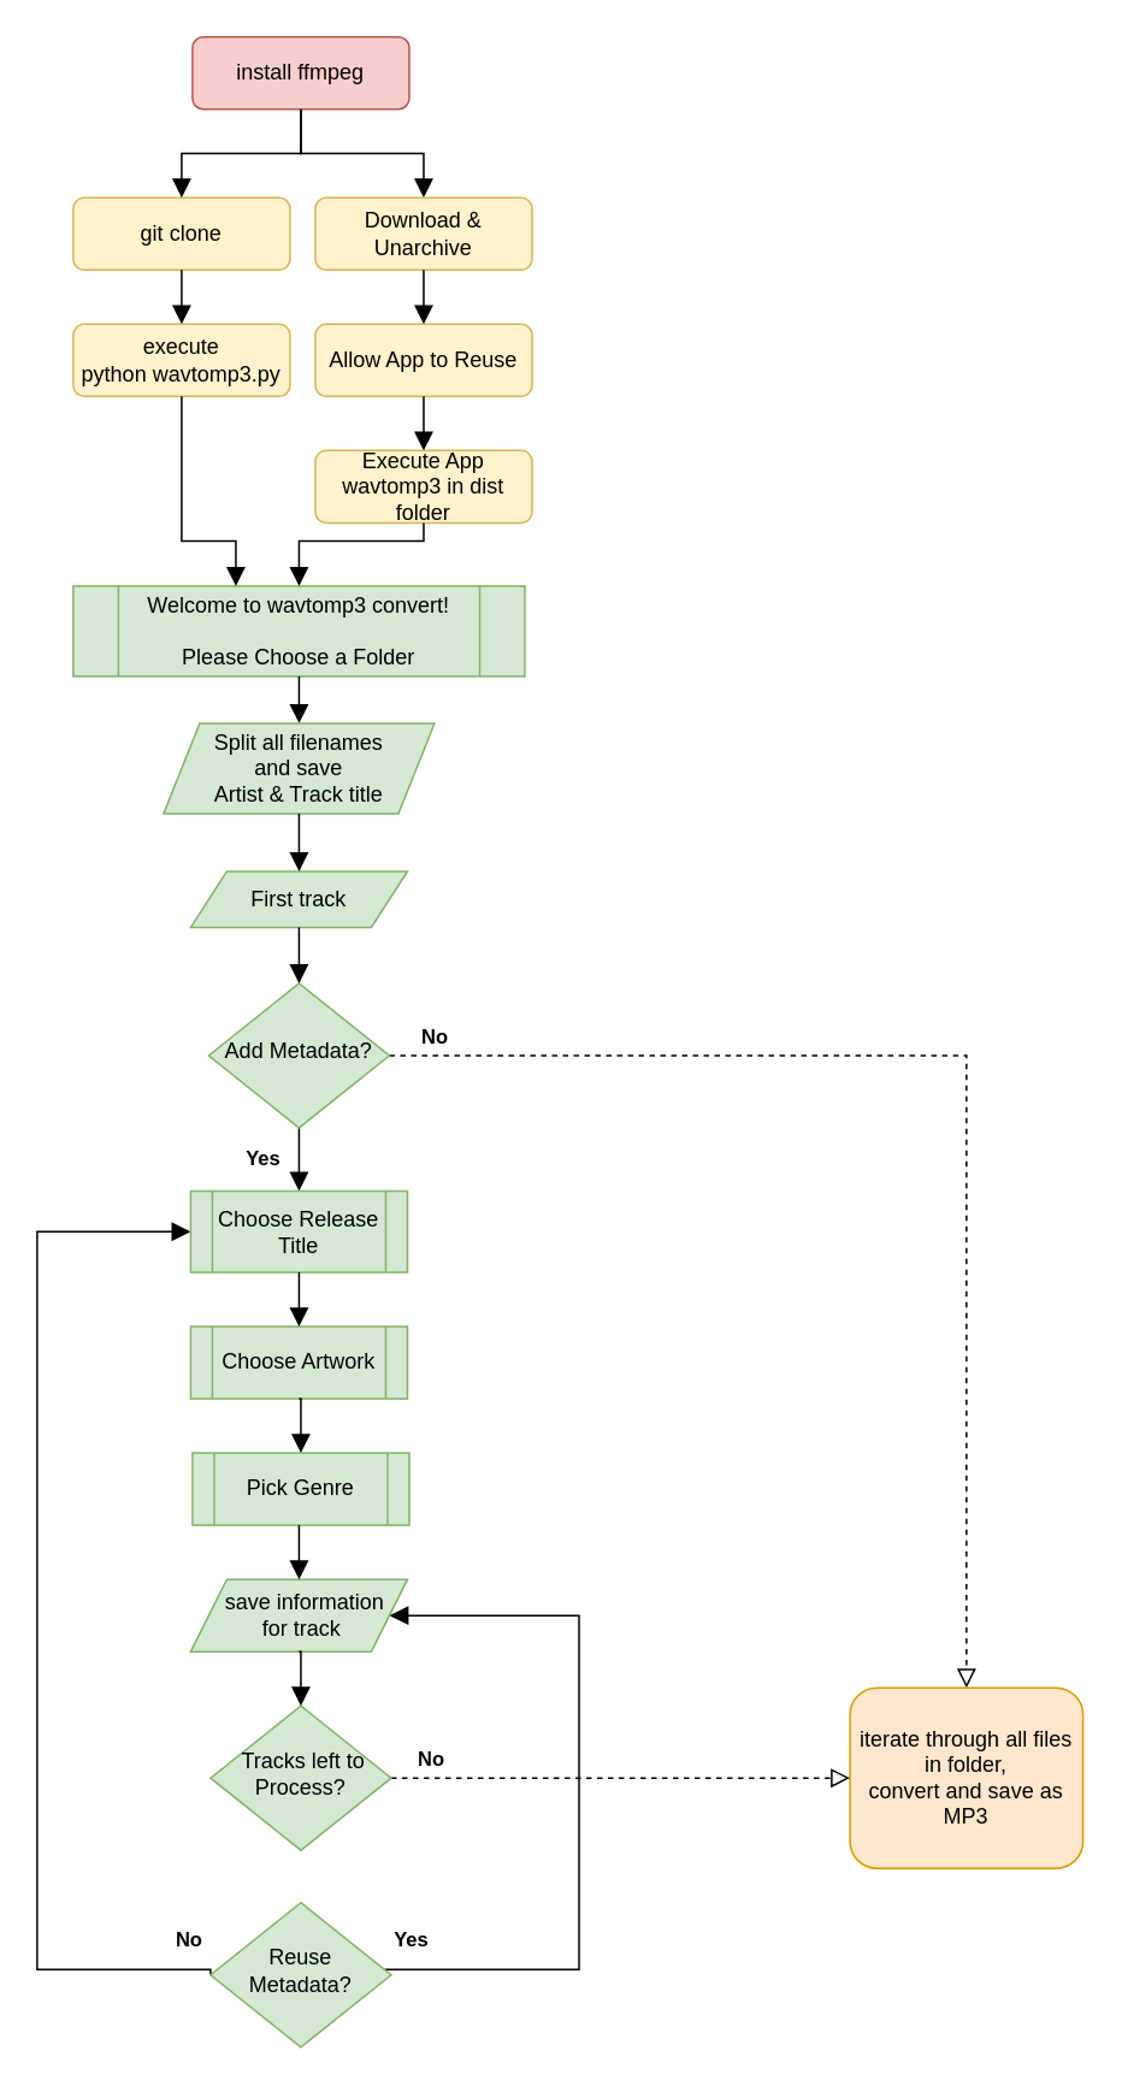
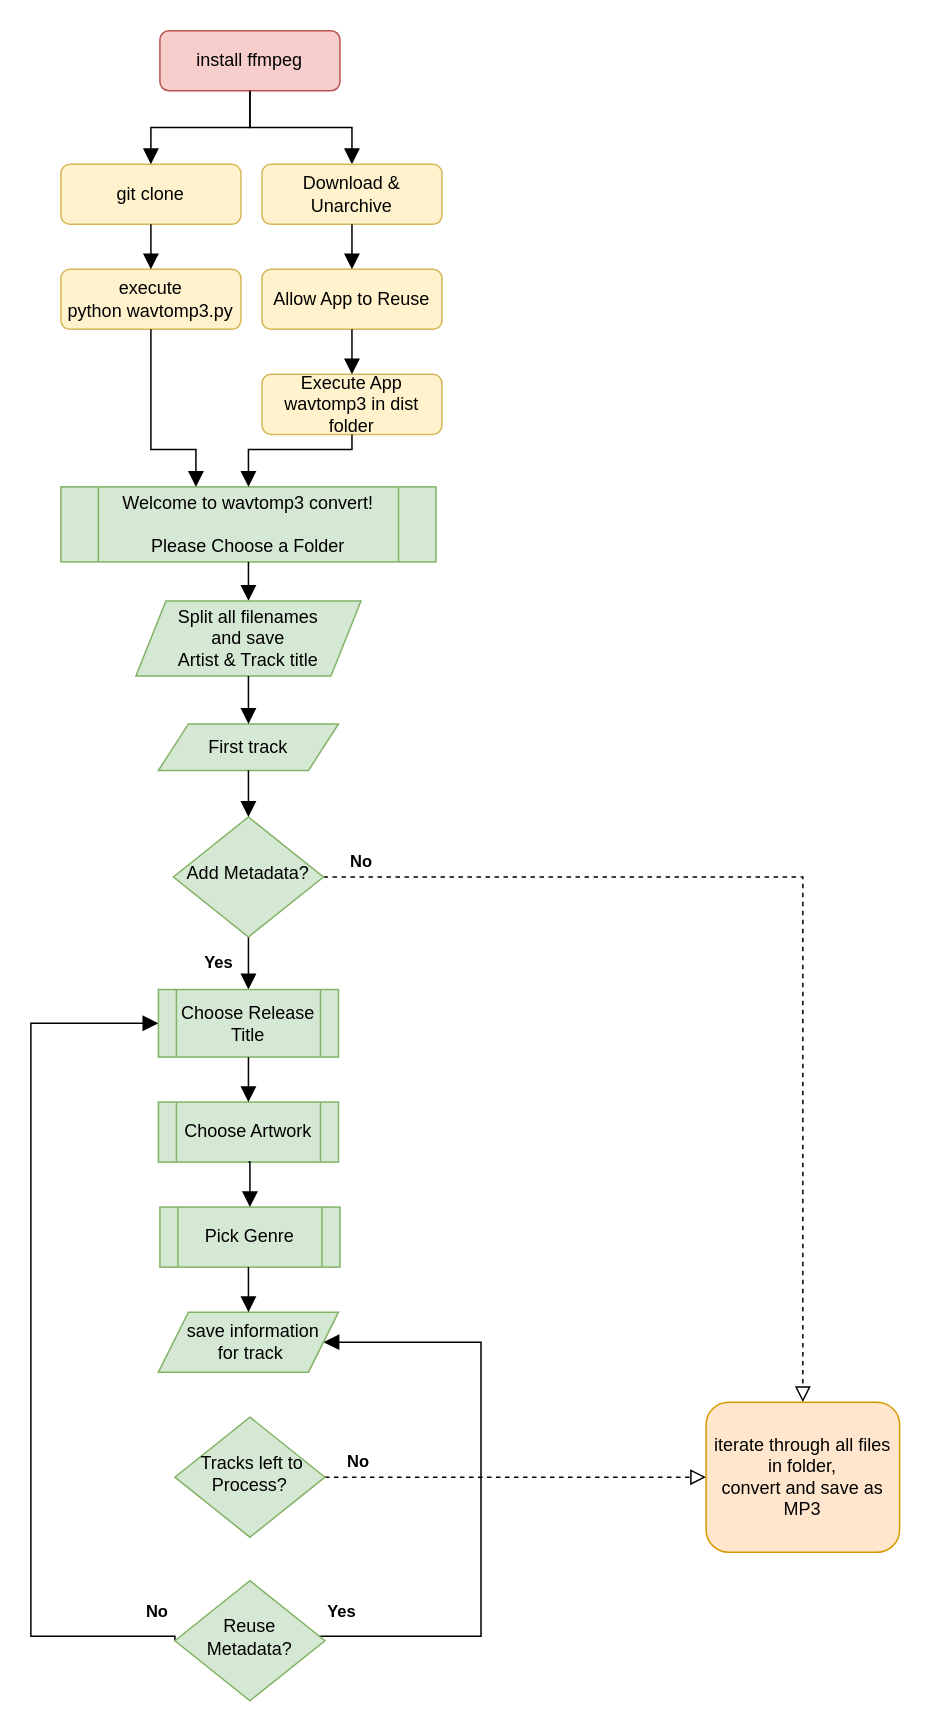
- <mxCell id="36" value="" style="rounded=0;html=1;jettySize=auto;orthogonalLoop=1;fontSize=11;endArrow=block;endFill=1;endSize=8;strokeWidth=1;shadow=0;labelBackgroundColor=none;edgeStyle=orthogonalEdgeStyle;exitX=0.5;exitY=1;exitDx=0;exitDy=0;entryX=0.5;entryY=0;entryDx=0;entryDy=0;" parent="1" source="32" target="35" edge="1"><mxGeometry y="20" relative="1" as="geometry"><mxPoint as="offset" /><mxPoint x="175" y="854" as="sourcePoint" /><mxPoint x="165" y="954" as="targetPoint" /><Array as="points" /></mxGeometry></mxCell>
